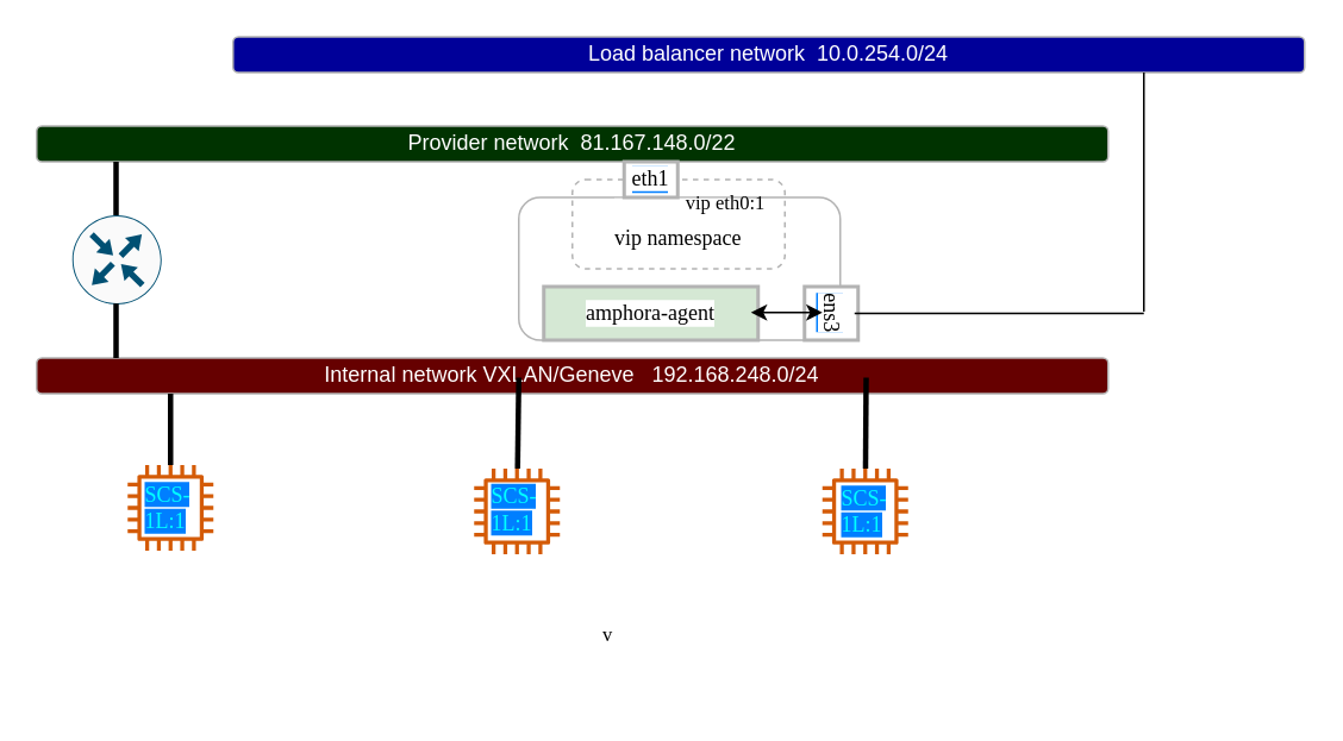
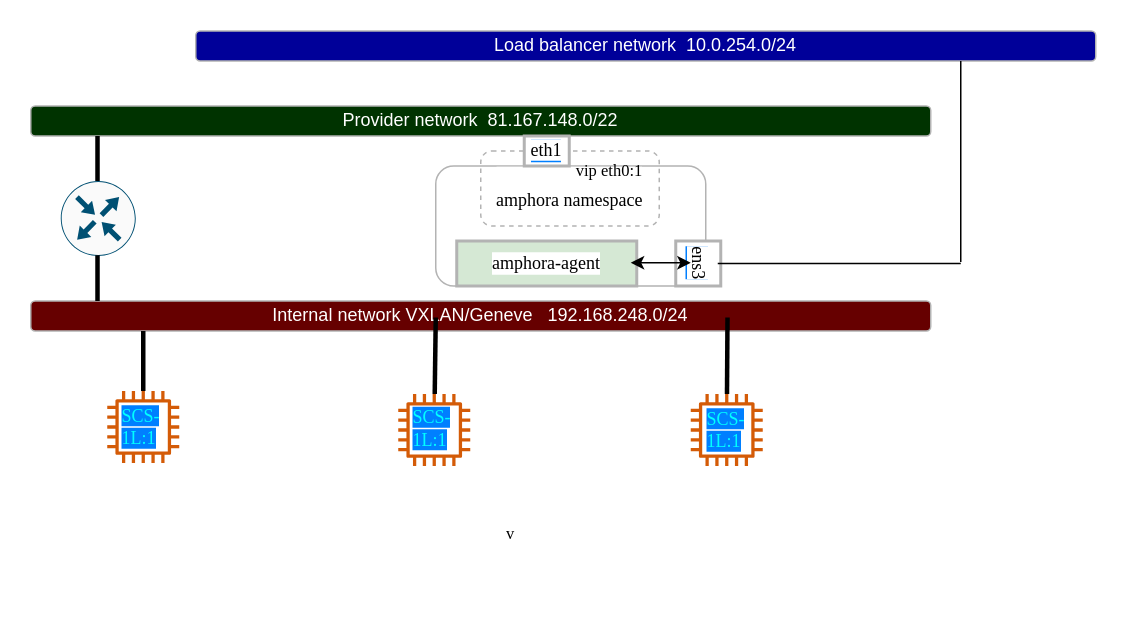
- <mxCell id="22" value="&lt;br&gt;vip namespace" style="rounded=1;whiteSpace=wrap;html=1;labelBackgroundColor=#FFFFFF;strokeColor=#B3B3B3;strokeWidth=1;fontFamily=Verdana;fontColor=#000000;fillColor=none;dashed=1;" vertex="1" parent="1"><mxGeometry x="320" y="100" width="119" height="50" as="geometry" /></mxCell>
+ <mxCell id="22" value="&lt;br&gt;amphora namespace" style="rounded=1;whiteSpace=wrap;html=1;labelBackgroundColor=#FFFFFF;strokeColor=#B3B3B3;strokeWidth=1;fontFamily=Verdana;fontColor=#000000;fillColor=none;dashed=1;" vertex="1" parent="1"><mxGeometry x="320" y="100" width="119" height="50" as="geometry" /></mxCell>
